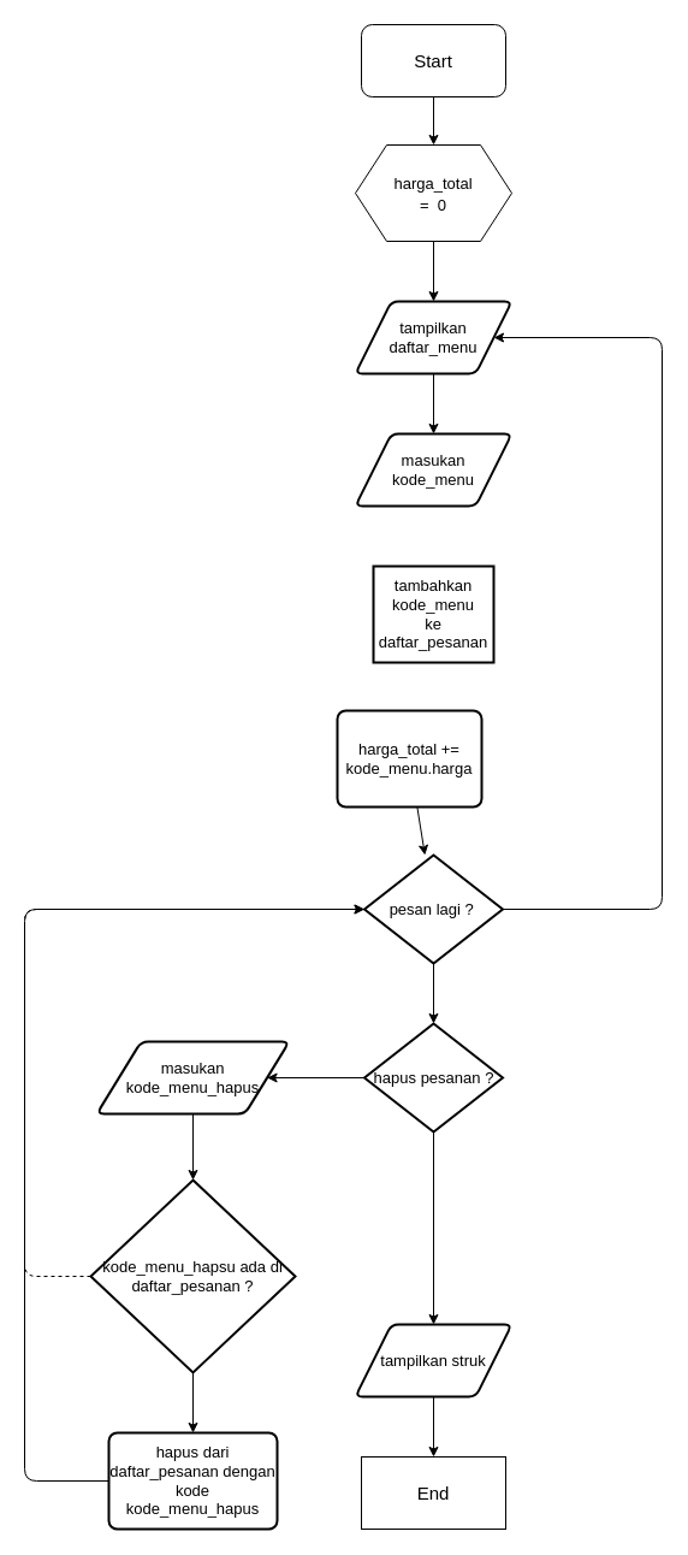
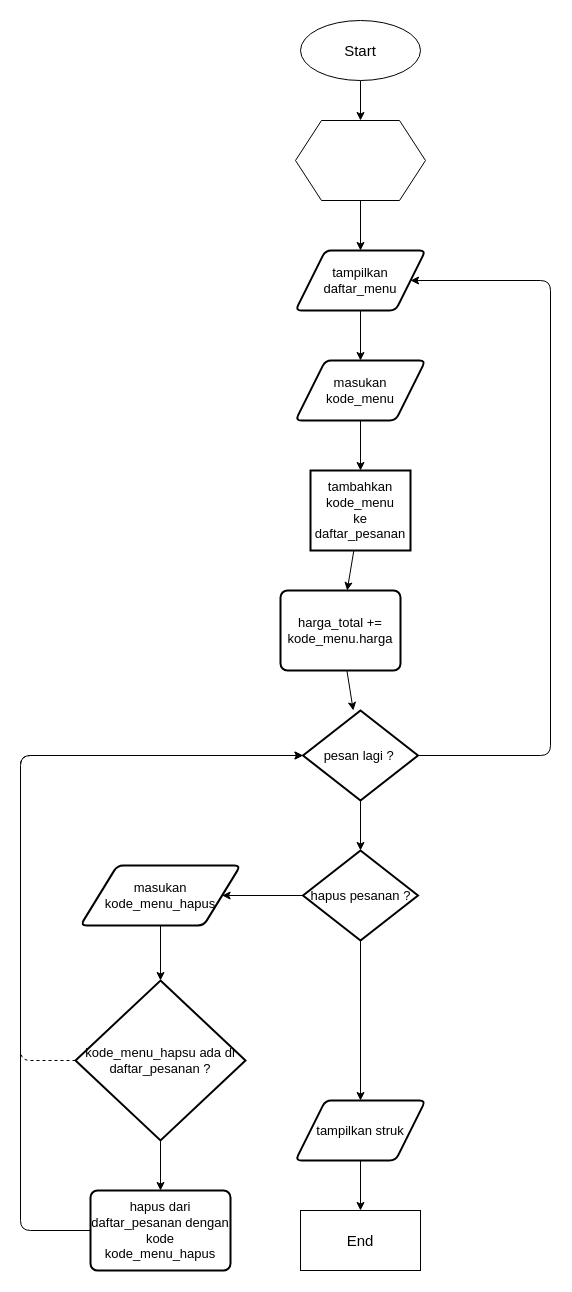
- <mxCell id="3" value="&lt;font style=&quot;font-size: 15px&quot;&gt;Start&lt;/font&gt;" style="whiteSpace=wrap;html=1;rounded=1;" vertex="1" parent="1"><mxGeometry x="300" y="20" width="120" height="60" as="geometry" /></mxCell>
+ <mxCell id="3" value="&lt;font style=&quot;font-size: 15px&quot;&gt;Start&lt;/font&gt;" style="ellipse;whiteSpace=wrap;html=1;" vertex="1" parent="1"><mxGeometry x="300" y="20" width="120" height="60" as="geometry" /></mxCell>
- <mxCell id="6" value="&lt;font style=&quot;font-size: 13px&quot;&gt;harga_total =&amp;nbsp; 0&lt;/font&gt;" style="text;html=1;strokeColor=none;fillColor=none;align=center;verticalAlign=middle;whiteSpace=wrap;rounded=0;fontSize=15;" vertex="1" parent="1"><mxGeometry x="330" y="145" width="60" height="30" as="geometry" /></mxCell>
+ <mxCell id="9" style="edgeStyle=none;html=1;fontSize=13;" edge="1" parent="1" source="10" target="12"><mxGeometry relative="1" as="geometry" /></mxCell>
+ <mxCell id="11" style="edgeStyle=none;html=1;fontSize=13;" edge="1" parent="1" source="12" target="14"><mxGeometry relative="1" as="geometry" /></mxCell>
